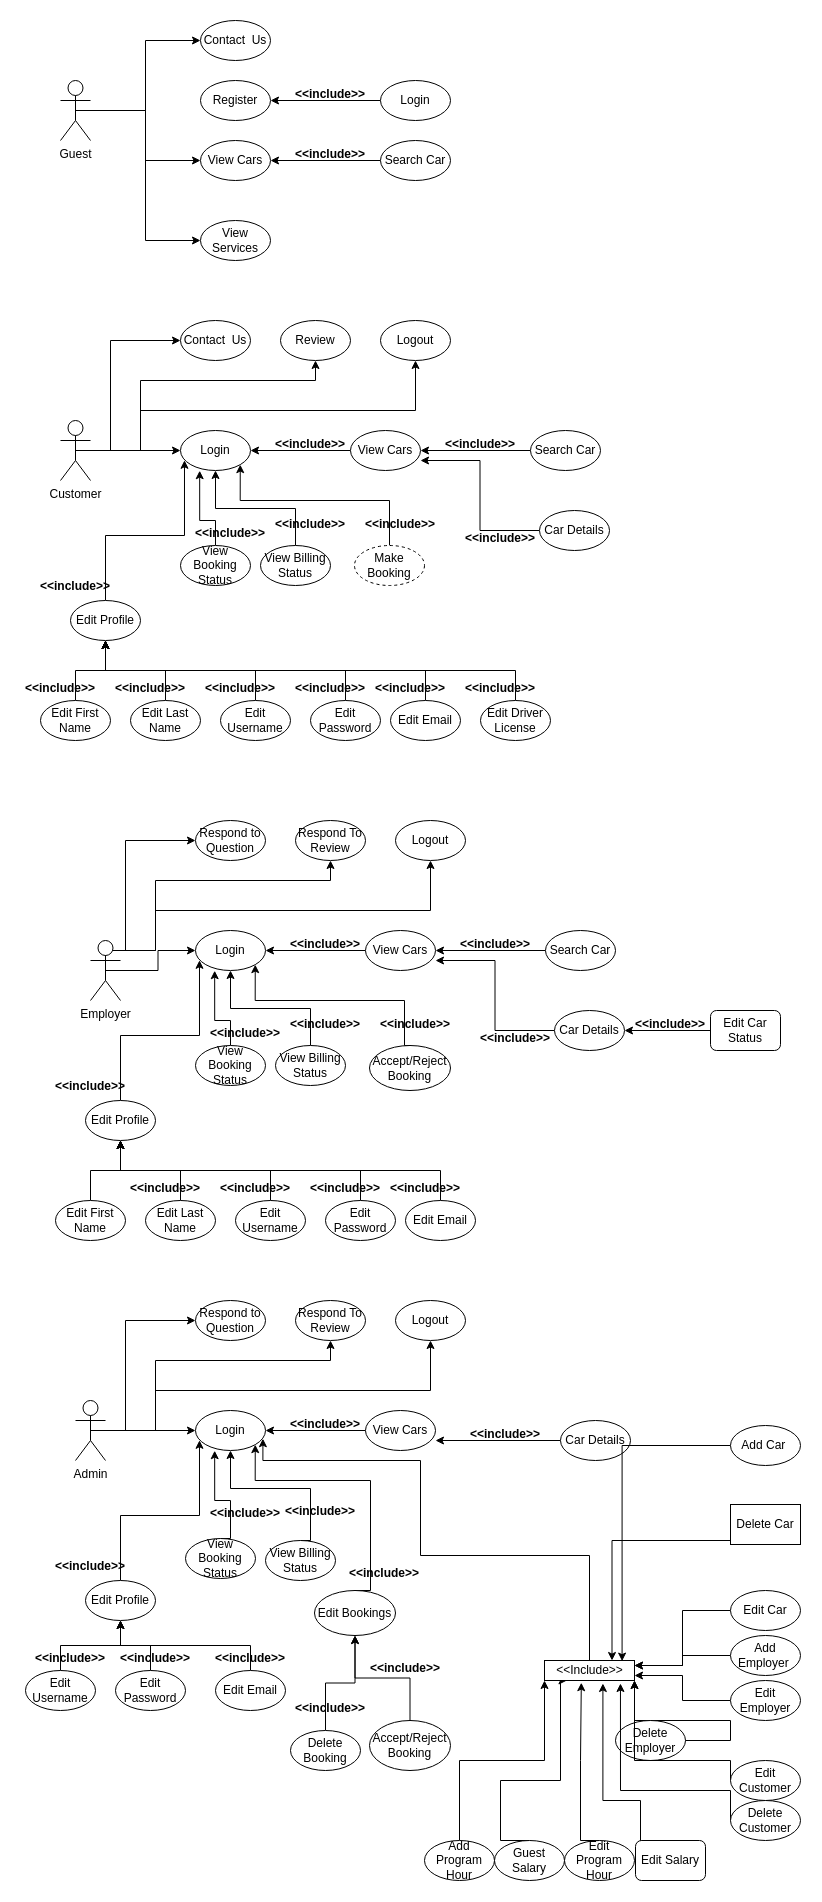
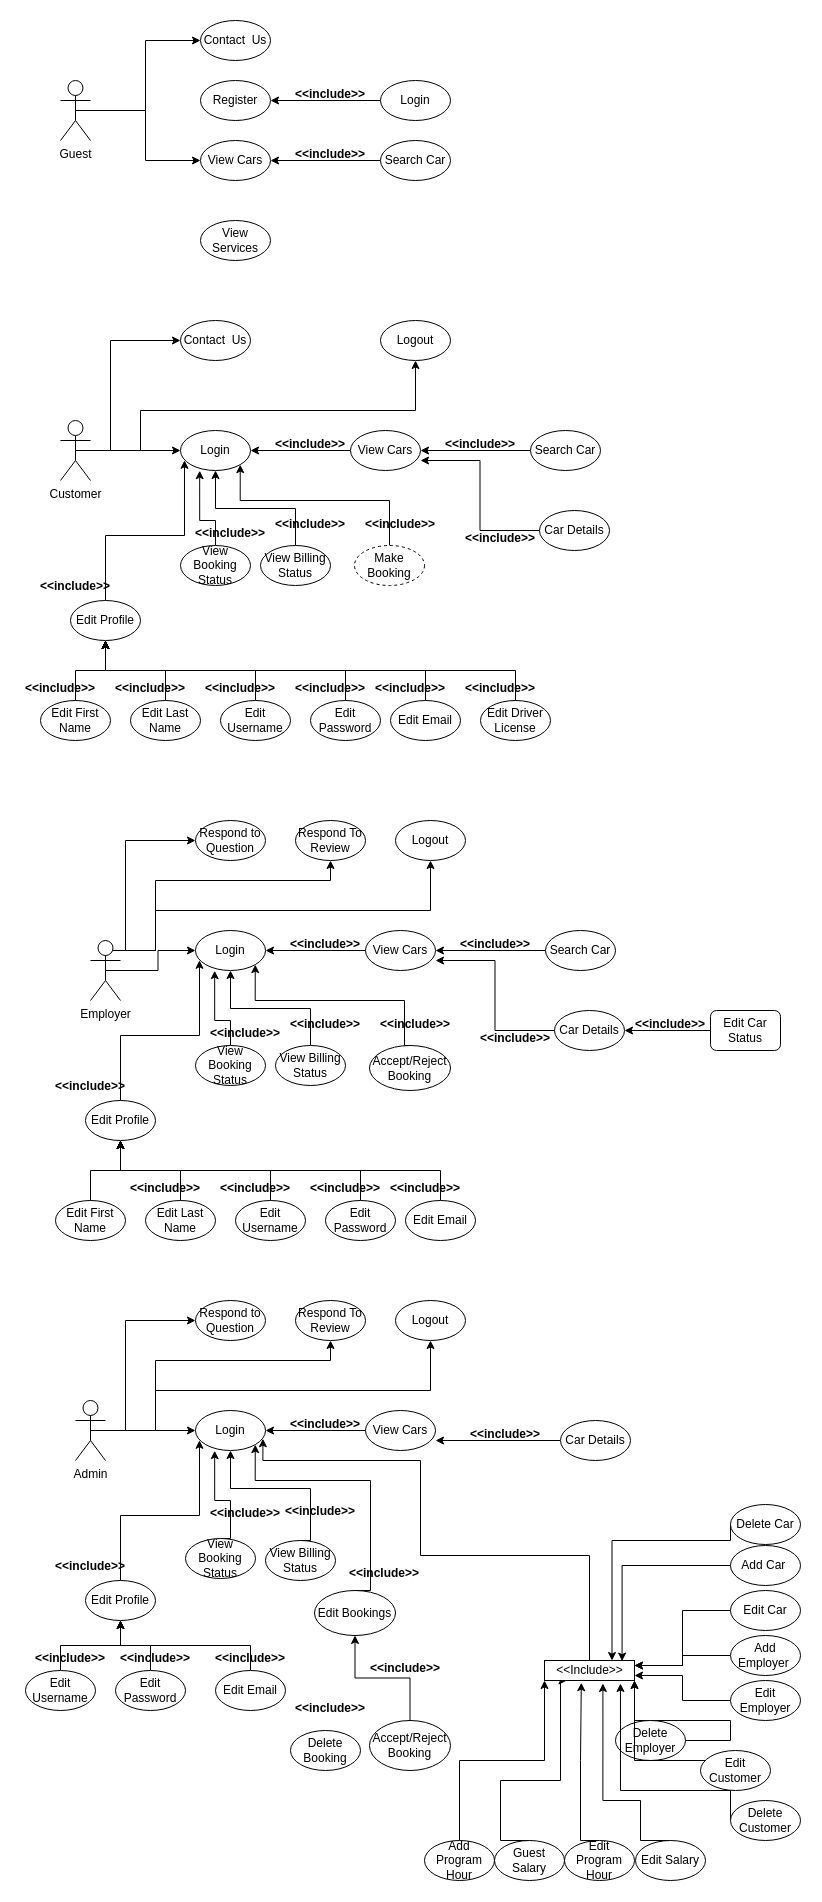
- <mxCell id="4" style="edgeStyle=orthogonalEdgeStyle;rounded=0;orthogonalLoop=1;jettySize=auto;html=1;exitX=0.5;exitY=0.5;exitDx=0;exitDy=0;exitPerimeter=0;entryX=0;entryY=0.5;entryDx=0;entryDy=0;" parent="1" source="5" target="11" edge="1"><mxGeometry relative="1" as="geometry" /></mxCell>
- <mxCell id="23" value="Review" style="ellipse;whiteSpace=wrap;html=1;" parent="1" vertex="1"><mxGeometry x="280" y="320" width="70" height="40" as="geometry" /></mxCell>
- <mxCell id="18" style="edgeStyle=orthogonalEdgeStyle;rounded=0;orthogonalLoop=1;jettySize=auto;html=1;exitX=0.5;exitY=0.5;exitDx=0;exitDy=0;exitPerimeter=0;entryX=0.5;entryY=1;entryDx=0;entryDy=0;" parent="1" source="20" target="23" edge="1"><mxGeometry relative="1" as="geometry"><Array as="points"><mxPoint x="140" y="450" /><mxPoint x="140" y="380" /><mxPoint x="315" y="380" /></Array></mxGeometry></mxCell>
- <mxCell id="148" value="Add Car&amp;nbsp;" style="ellipse;whiteSpace=wrap;html=1;" parent="1" vertex="1"><mxGeometry x="730" y="1425" width="70" height="40" as="geometry" /></mxCell>
+ <mxCell id="148" value="Add Car&amp;nbsp;" style="ellipse;whiteSpace=wrap;html=1;" parent="1" vertex="1"><mxGeometry x="730" y="1545" width="70" height="40" as="geometry" /></mxCell>
- <mxCell id="156" value="Delete Car" style="whiteSpace=wrap;html=1;rounded=0;" parent="1" vertex="1"><mxGeometry x="730" y="1504" width="70" height="40" as="geometry" /></mxCell>
+ <mxCell id="156" value="Delete Car" style="ellipse;whiteSpace=wrap;html=1;" parent="1" vertex="1"><mxGeometry x="730" y="1504" width="70" height="40" as="geometry" /></mxCell>
- <mxCell id="175" style="edgeStyle=orthogonalEdgeStyle;rounded=0;orthogonalLoop=1;jettySize=auto;html=1;exitX=0.5;exitY=0;exitDx=0;exitDy=0;entryX=0.5;entryY=1;entryDx=0;entryDy=0;" parent="1" source="176" target="126" edge="1"><mxGeometry relative="1" as="geometry" /></mxCell>
- <mxCell id="160" value="Edit Customer" style="ellipse;whiteSpace=wrap;html=1;" parent="1" vertex="1"><mxGeometry x="730" y="1760" width="70" height="40" as="geometry" /></mxCell>
+ <mxCell id="160" value="Edit Customer" style="ellipse;whiteSpace=wrap;html=1;" parent="1" vertex="1"><mxGeometry x="700" y="1750" width="70" height="40" as="geometry" /></mxCell>
- <mxCell id="164" value="Edit Salary" style="whiteSpace=wrap;html=1;rounded=1;" parent="1" vertex="1"><mxGeometry x="635" y="1840" width="70" height="40" as="geometry" /></mxCell>
+ <mxCell id="164" value="Edit Salary" style="ellipse;whiteSpace=wrap;html=1;" parent="1" vertex="1"><mxGeometry x="635" y="1840" width="70" height="40" as="geometry" /></mxCell>
